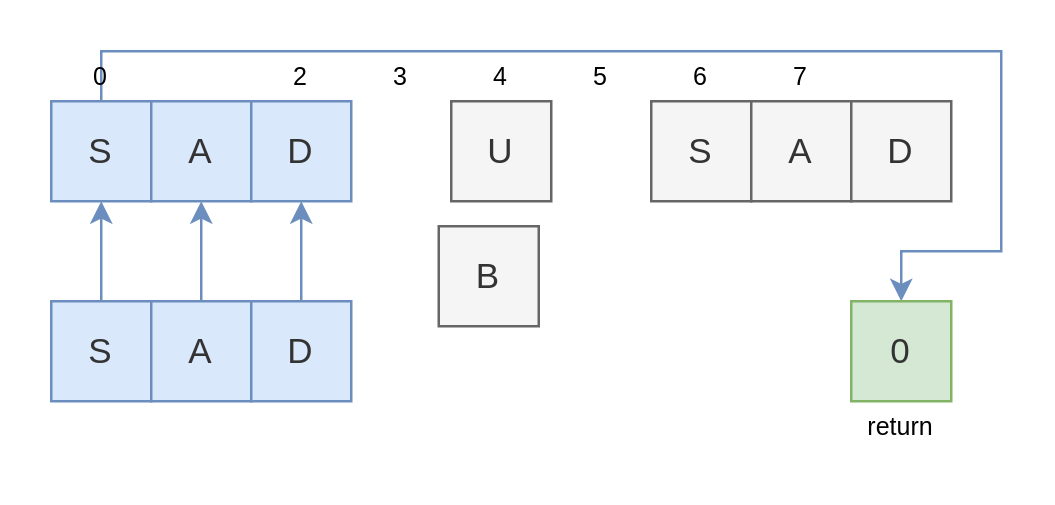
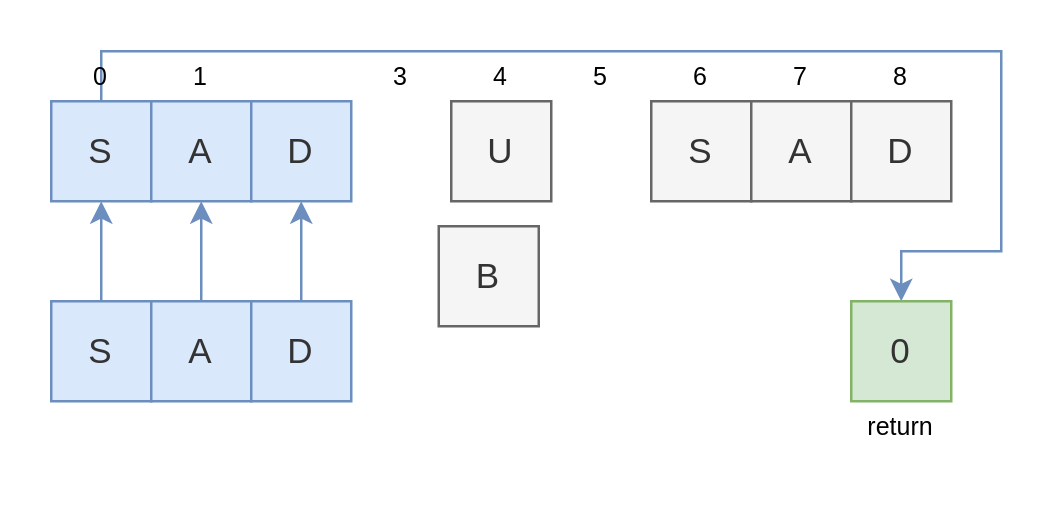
+ <mxCell id="12" value="1" style="text;html=1;align=center;verticalAlign=middle;whiteSpace=wrap;rounded=0;fontSize=10;" vertex="1" parent="1"><mxGeometry x="60" y="20" width="40" height="20" as="geometry" /></mxCell>
- <mxCell id="13" value="2" style="text;html=1;align=center;verticalAlign=middle;whiteSpace=wrap;rounded=0;fontSize=10;" vertex="1" parent="1"><mxGeometry x="100" y="20" width="40" height="20" as="geometry" /></mxCell>
+ <mxCell id="19" value="8" style="text;html=1;align=center;verticalAlign=middle;whiteSpace=wrap;rounded=0;fontSize=10;" vertex="1" parent="1"><mxGeometry x="340" y="20" width="40" height="20" as="geometry" /></mxCell>
